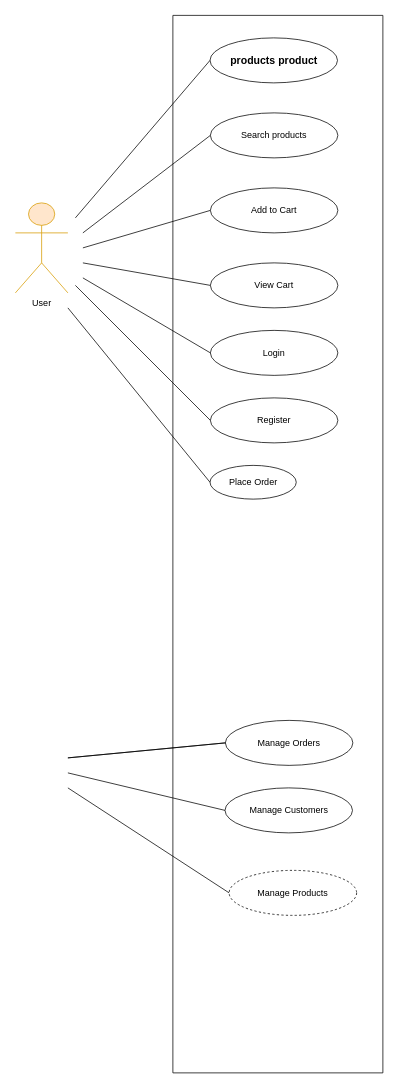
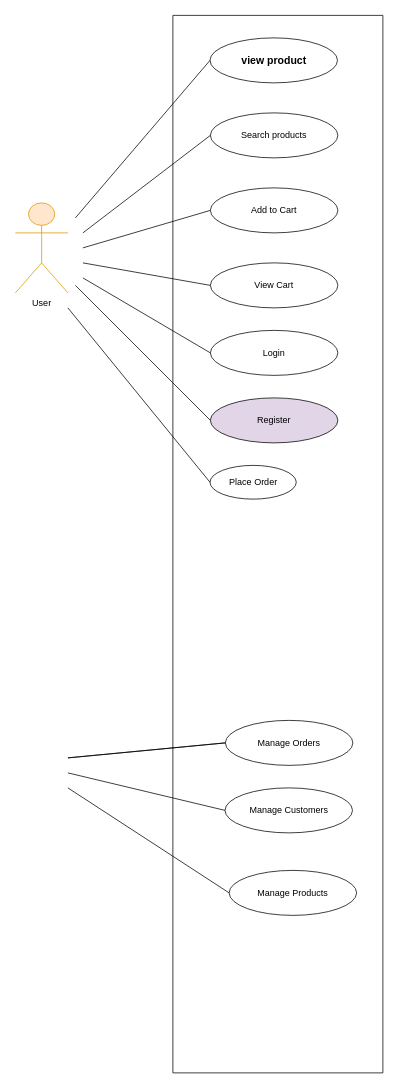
- <mxCell id="4" value="&lt;h3&gt;products product&lt;/h3&gt;" style="ellipse;whiteSpace=wrap;html=1;" parent="3" vertex="1"><mxGeometry x="49.5" y="30" width="170" height="60" as="geometry" /></mxCell>
+ <mxCell id="4" value="&lt;h3&gt;view product&lt;/h3&gt;" style="ellipse;whiteSpace=wrap;html=1;" parent="3" vertex="1"><mxGeometry x="49.5" y="30" width="170" height="60" as="geometry" /></mxCell>
- <mxCell id="9" value="Register" style="ellipse;whiteSpace=wrap;html=1;" parent="3" vertex="1"><mxGeometry x="50" y="510" width="170" height="60" as="geometry" /></mxCell>
+ <mxCell id="9" value="Register" style="ellipse;whiteSpace=wrap;html=1;fillColor=#e1d5e7;" parent="3" vertex="1"><mxGeometry x="50" y="510" width="170" height="60" as="geometry" /></mxCell>
- <mxCell id="13" value="Manage Products" style="ellipse;whiteSpace=wrap;html=1;dashed=1;" parent="3" vertex="1"><mxGeometry x="75" y="1140" width="170" height="60" as="geometry" /></mxCell>
+ <mxCell id="13" value="Manage Products" style="ellipse;whiteSpace=wrap;html=1;" parent="3" vertex="1"><mxGeometry x="75" y="1140" width="170" height="60" as="geometry" /></mxCell>
